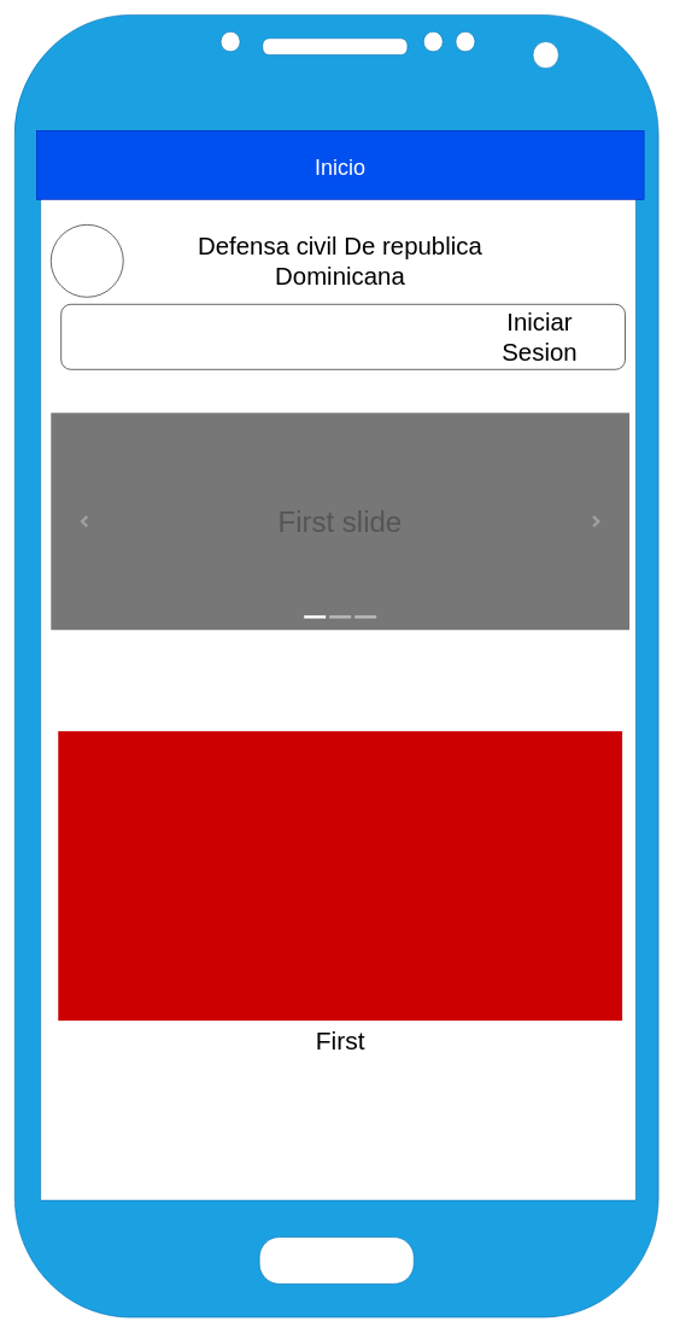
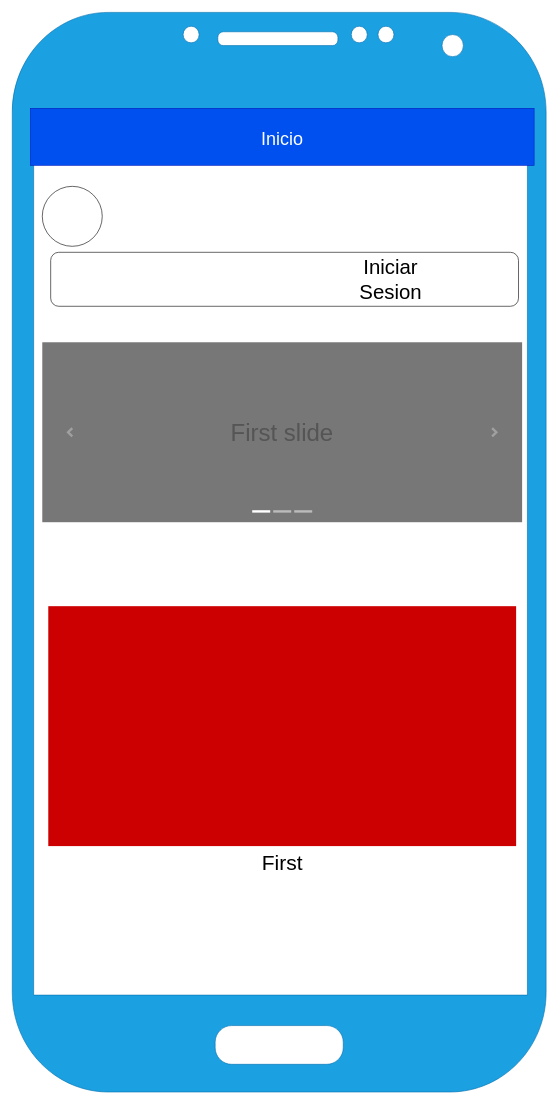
- <mxCell id="5" value="Defensa civil De republica Dominicana" style="text;html=1;align=center;verticalAlign=middle;whiteSpace=wrap;rounded=0;fontSize=34;movable=0;resizable=0;rotatable=0;deletable=0;editable=0;locked=1;connectable=0;" parent="1" vertex="1"><mxGeometry x="210" y="330" width="520" height="60" as="geometry" /></mxCell>
- <mxCell id="8" value="Iniciar Sesion" style="text;html=1;align=center;verticalAlign=middle;whiteSpace=wrap;rounded=0;fontSize=34;movable=1;resizable=1;rotatable=1;deletable=1;editable=1;locked=0;connectable=1;" parent="6" vertex="1"><mxGeometry x="579.997" y="15" width="163.704" height="60" as="geometry" /></mxCell>
+ <mxCell id="8" value="Iniciar Sesion" style="text;html=1;align=center;verticalAlign=middle;whiteSpace=wrap;rounded=0;fontSize=34;movable=1;resizable=1;rotatable=1;deletable=1;editable=1;locked=0;connectable=1;" parent="6" vertex="1"><mxGeometry x="484.997" y="15" width="163.704" height="60" as="geometry" /></mxCell>
